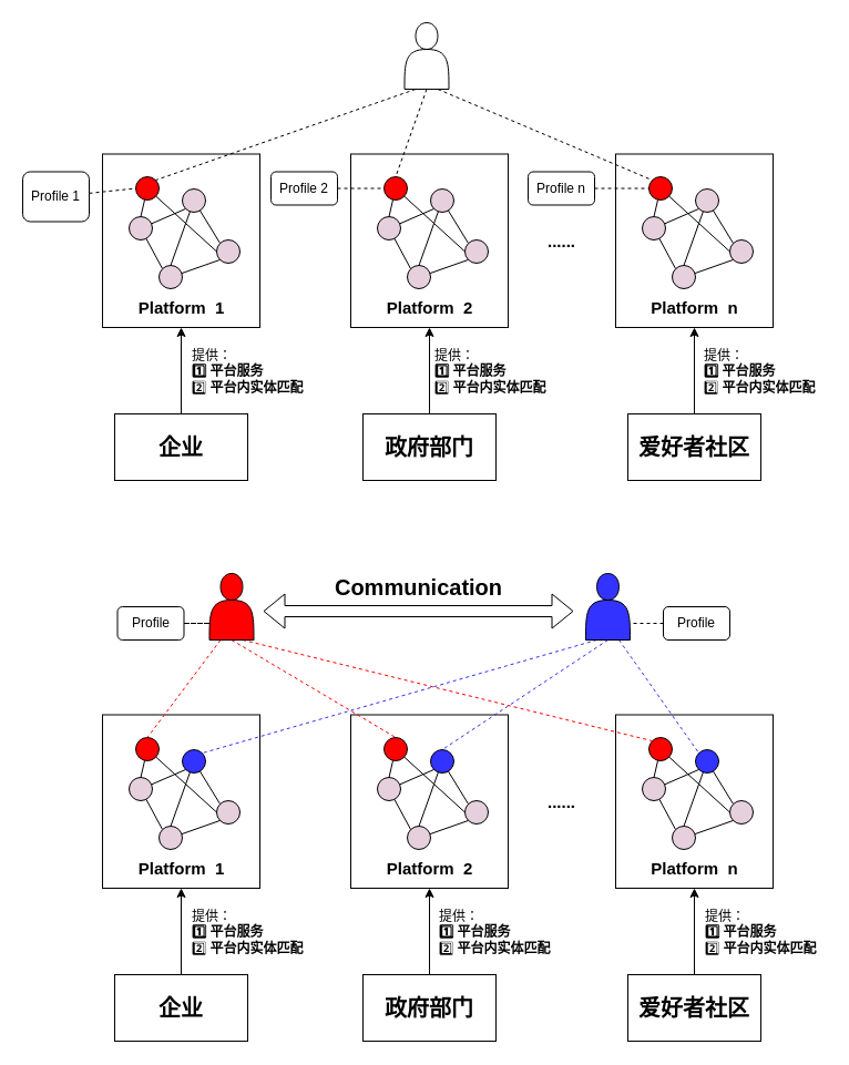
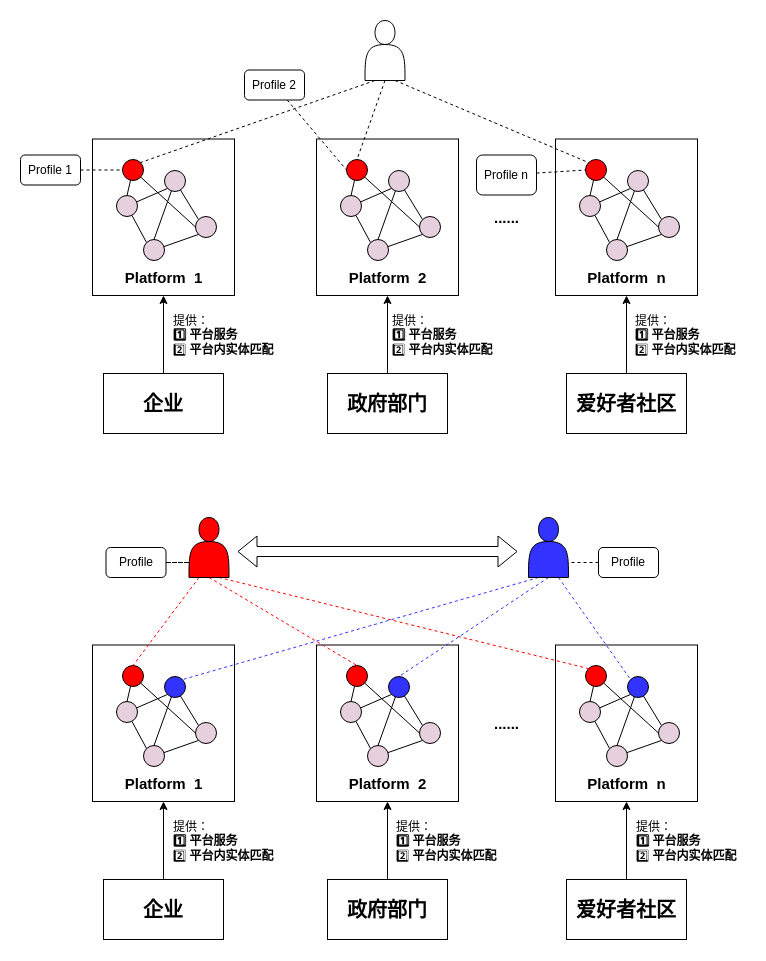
- <mxCell id="52" value="Profile 2" style="rounded=1;whiteSpace=wrap;html=1;fillColor=#FFFFFF;" vertex="1" parent="1"><mxGeometry x="244" y="154.5" width="60" height="30" as="geometry" /></mxCell>
+ <mxCell id="52" value="Profile 2" style="rounded=1;whiteSpace=wrap;html=1;fillColor=#FFFFFF;" vertex="1" parent="1"><mxGeometry x="244" y="69.5" width="60" height="30" as="geometry" /></mxCell>
- <mxCell id="54" value="Profile n" style="rounded=1;whiteSpace=wrap;html=1;fillColor=#FFFFFF;" vertex="1" parent="1"><mxGeometry x="476" y="154.5" width="60" height="30" as="geometry" /></mxCell>
+ <mxCell id="54" value="Profile n" style="rounded=1;whiteSpace=wrap;html=1;fillColor=#FFFFFF;" vertex="1" parent="1"><mxGeometry x="476" y="154.5" width="60" height="40" as="geometry" /></mxCell>
- <mxCell id="50" value="Profile 1" style="rounded=1;whiteSpace=wrap;html=1;fillColor=#FFFFFF;" vertex="1" parent="1"><mxGeometry x="20" y="154.5" width="60" height="45" as="geometry" /></mxCell>
+ <mxCell id="50" value="Profile 1" style="rounded=1;whiteSpace=wrap;html=1;fillColor=#FFFFFF;" vertex="1" parent="1"><mxGeometry x="20" y="154.5" width="60" height="30" as="geometry" /></mxCell>
- <mxCell id="126" value="&lt;font style=&quot;font-size: 20px;&quot;&gt;&lt;b&gt;Communication&lt;/b&gt;&lt;/font&gt;" style="text;html=1;strokeColor=none;fillColor=none;align=center;verticalAlign=middle;whiteSpace=wrap;rounded=0;" vertex="1" parent="1"><mxGeometry x="294.25" y="519" width="166.5" height="20" as="geometry" /></mxCell>
